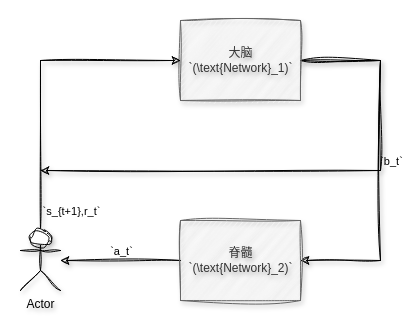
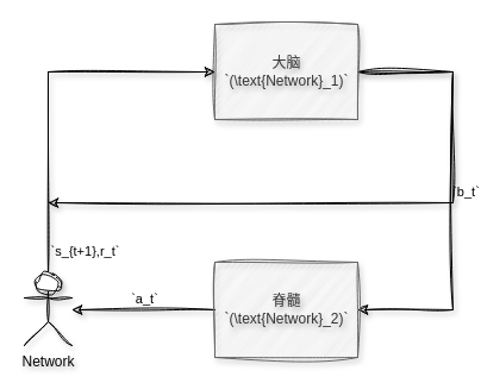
- <mxCell id="11" value="Actor" style="shape=umlActor;verticalLabelPosition=bottom;verticalAlign=top;html=1;outlineConnect=0;textShadow=1;labelBorderColor=none;sketch=1;curveFitting=1;jiggle=2;shadow=1;" vertex="1" parent="1"><mxGeometry x="20" y="230" width="40" height="60" as="geometry" /></mxCell>
+ <mxCell id="11" value="Network" style="shape=umlActor;verticalLabelPosition=bottom;verticalAlign=top;html=1;outlineConnect=0;textShadow=1;labelBorderColor=none;sketch=1;curveFitting=1;jiggle=2;shadow=1;" vertex="1" parent="1"><mxGeometry x="20" y="230" width="40" height="60" as="geometry" /></mxCell>
